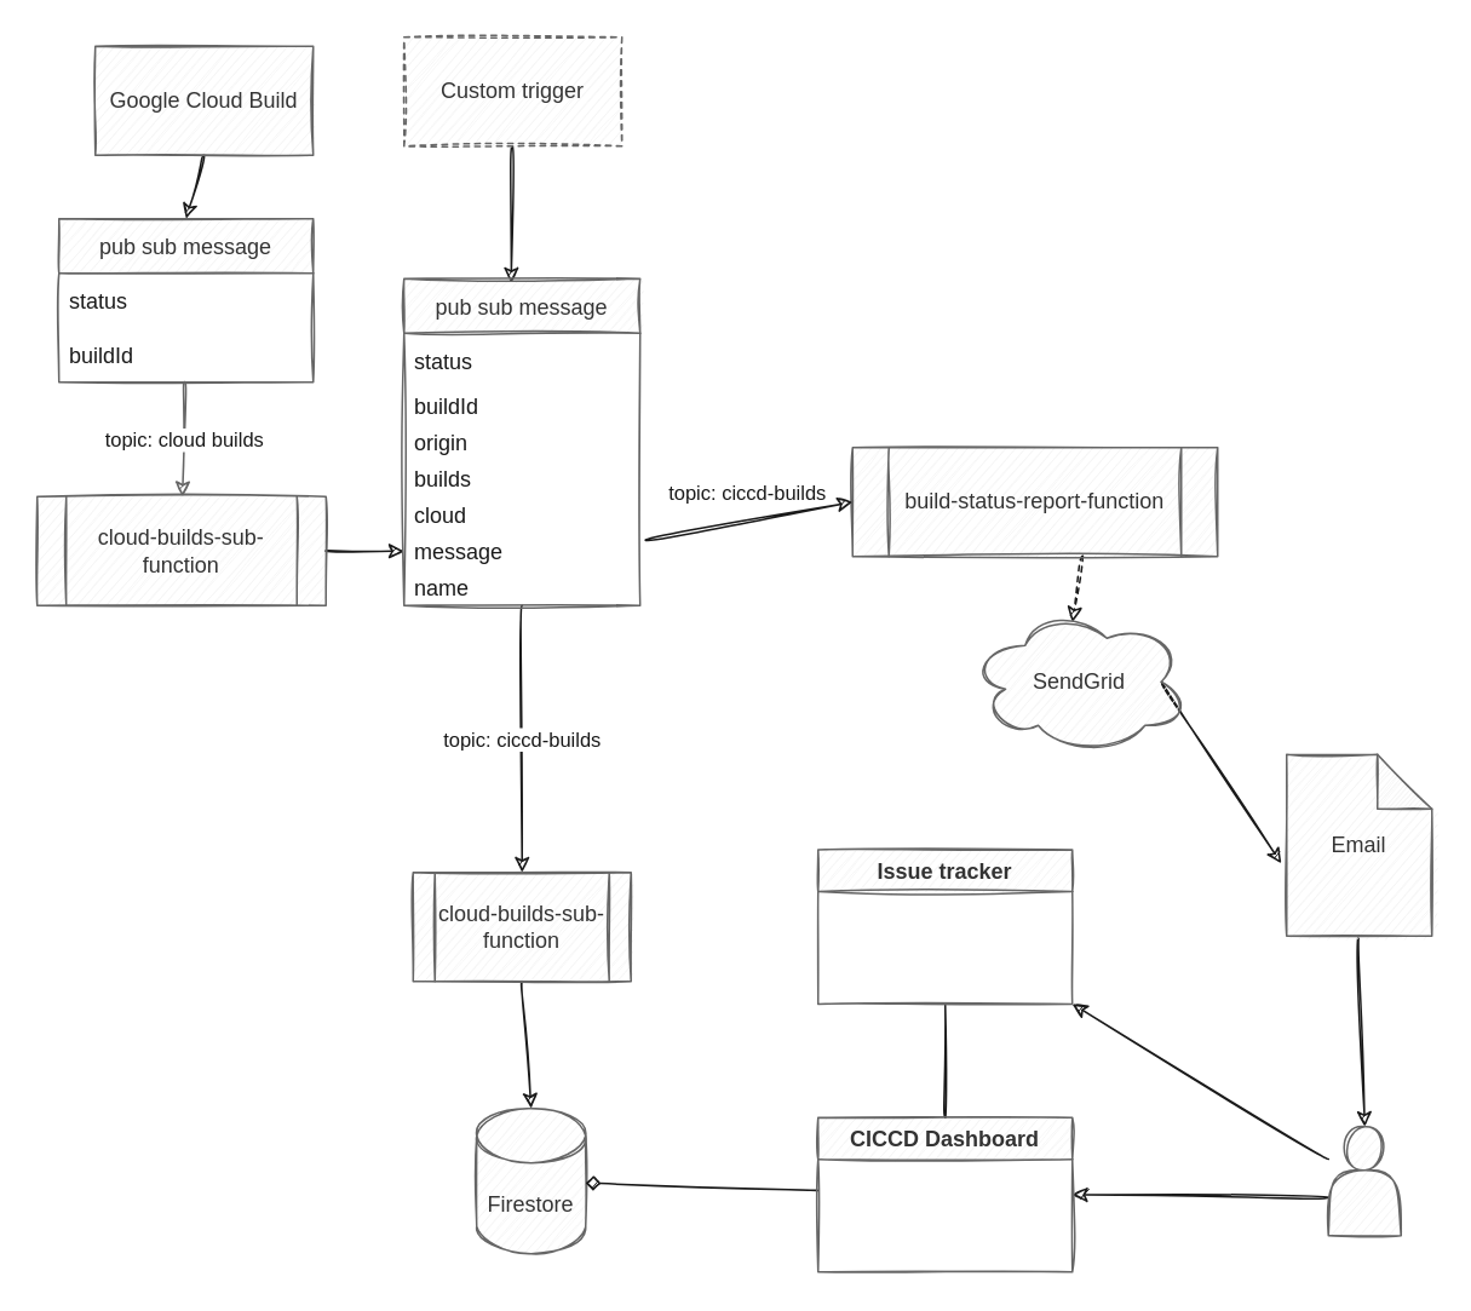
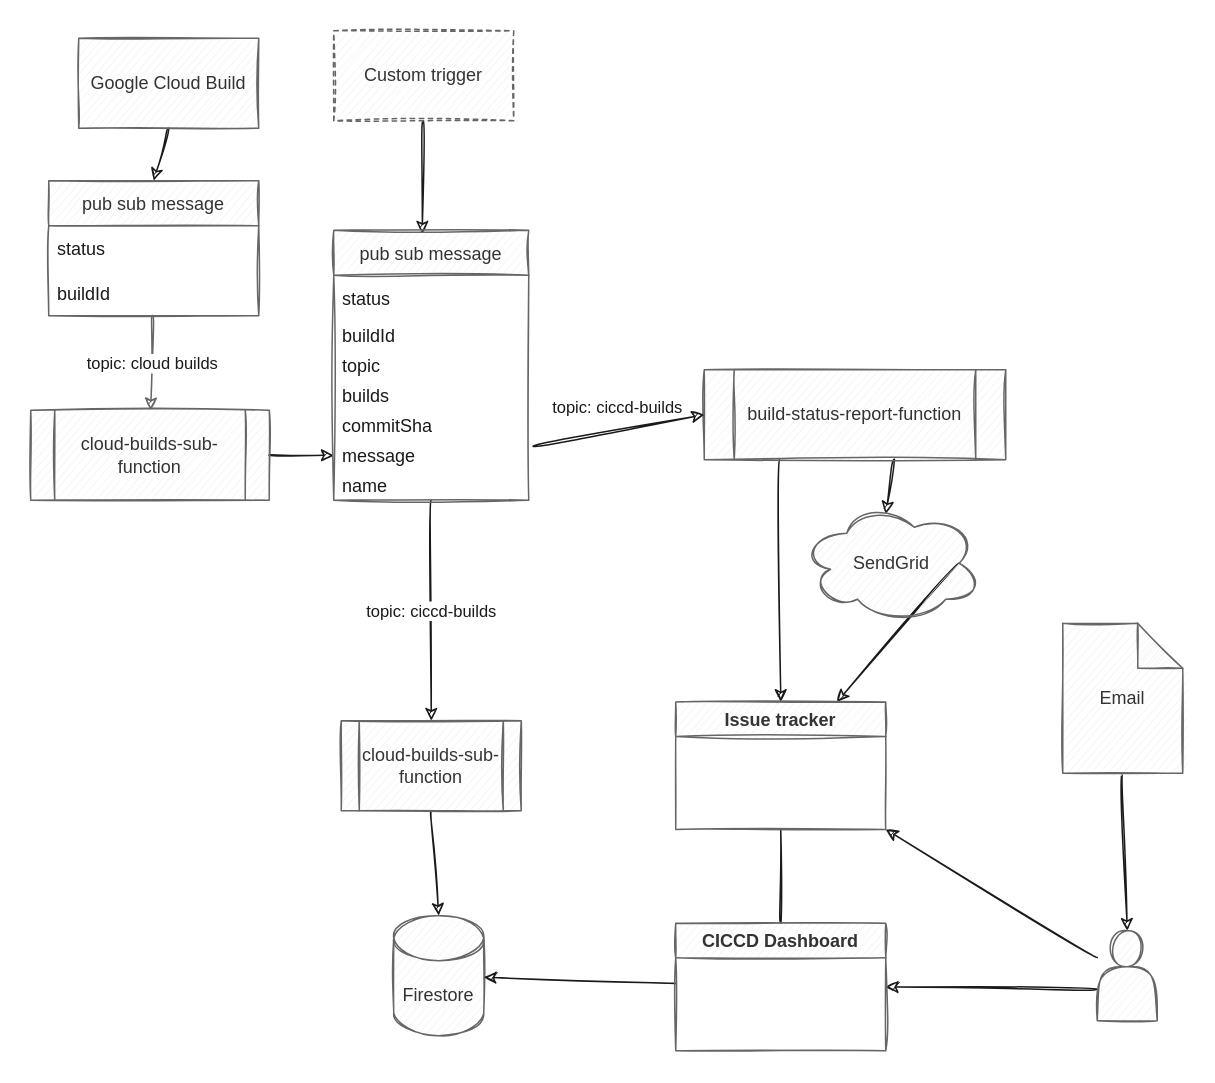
- <mxCell id="18" value="origin" style="text;strokeColor=none;fillColor=none;align=left;verticalAlign=middle;spacingLeft=4;spacingRight=4;overflow=hidden;points=[[0,0.5],[1,0.5]];portConstraint=eastwest;rotatable=0;sketch=1;rounded=0;fontColor=#1A1A1A;" parent="15" vertex="1"><mxGeometry y="80" width="130" height="20" as="geometry" /></mxCell>
+ <mxCell id="18" value="topic" style="text;strokeColor=none;fillColor=none;align=left;verticalAlign=middle;spacingLeft=4;spacingRight=4;overflow=hidden;points=[[0,0.5],[1,0.5]];portConstraint=eastwest;rotatable=0;sketch=1;rounded=0;fontColor=#1A1A1A;" parent="15" vertex="1"><mxGeometry y="80" width="130" height="20" as="geometry" /></mxCell>
- <mxCell id="20" value="cloud" style="text;strokeColor=none;fillColor=none;align=left;verticalAlign=middle;spacingLeft=4;spacingRight=4;overflow=hidden;points=[[0,0.5],[1,0.5]];portConstraint=eastwest;rotatable=0;sketch=1;rounded=0;fontColor=#1A1A1A;" parent="15" vertex="1"><mxGeometry y="120" width="130" height="20" as="geometry" /></mxCell>
+ <mxCell id="20" value="commitSha" style="text;strokeColor=none;fillColor=none;align=left;verticalAlign=middle;spacingLeft=4;spacingRight=4;overflow=hidden;points=[[0,0.5],[1,0.5]];portConstraint=eastwest;rotatable=0;sketch=1;rounded=0;fontColor=#1A1A1A;" parent="15" vertex="1"><mxGeometry y="120" width="130" height="20" as="geometry" /></mxCell>
- <mxCell id="8" style="edgeStyle=none;html=1;entryX=0.467;entryY=0.088;entryDx=0;entryDy=0;entryPerimeter=0;sketch=1;curved=1;rounded=0;strokeColor=#1A1A1A;exitX=0.631;exitY=0.995;exitDx=0;exitDy=0;exitPerimeter=0;dashed=1;" parent="1" source="37" target="24" edge="1"><mxGeometry relative="1" as="geometry" /></mxCell>
+ <mxCell id="8" style="edgeStyle=none;html=1;entryX=0.467;entryY=0.088;entryDx=0;entryDy=0;entryPerimeter=0;sketch=1;curved=1;rounded=0;strokeColor=#1A1A1A;exitX=0.631;exitY=0.995;exitDx=0;exitDy=0;exitPerimeter=0;" parent="1" source="37" target="24" edge="1"><mxGeometry relative="1" as="geometry" /></mxCell>
+ <mxCell id="10" style="edgeStyle=none;html=1;entryX=0.5;entryY=0;entryDx=0;entryDy=0;sketch=1;curved=1;rounded=0;strokeColor=#1A1A1A;exitX=0.25;exitY=1;exitDx=0;exitDy=0;fontStyle=0" parent="1" source="37" target="36" edge="1"><mxGeometry relative="1" as="geometry" /></mxCell>
- <mxCell id="23" style="edgeStyle=none;html=1;exitX=0.875;exitY=0.5;exitDx=0;exitDy=0;exitPerimeter=0;entryX=-0.037;entryY=0.6;entryDx=0;entryDy=0;entryPerimeter=0;sketch=1;curved=1;rounded=0;strokeColor=#1A1A1A;" parent="1" source="24" target="3" edge="1"><mxGeometry relative="1" as="geometry" /></mxCell>
+ <mxCell id="23" style="edgeStyle=none;html=1;exitX=0.875;exitY=0.5;exitDx=0;exitDy=0;exitPerimeter=0;sketch=1;curved=1;rounded=0;strokeColor=#1A1A1A;" parent="1" source="24" target="36" edge="1"><mxGeometry relative="1" as="geometry" /></mxCell>
- <mxCell id="31" style="edgeStyle=none;html=1;sketch=1;curved=1;rounded=0;strokeColor=#1A1A1A;endArrow=diamond;" parent="1" source="33" target="29" edge="1"><mxGeometry relative="1" as="geometry" /></mxCell>
+ <mxCell id="31" style="edgeStyle=none;html=1;sketch=1;curved=1;rounded=0;strokeColor=#1A1A1A;" parent="1" source="33" target="29" edge="1"><mxGeometry relative="1" as="geometry" /></mxCell>
